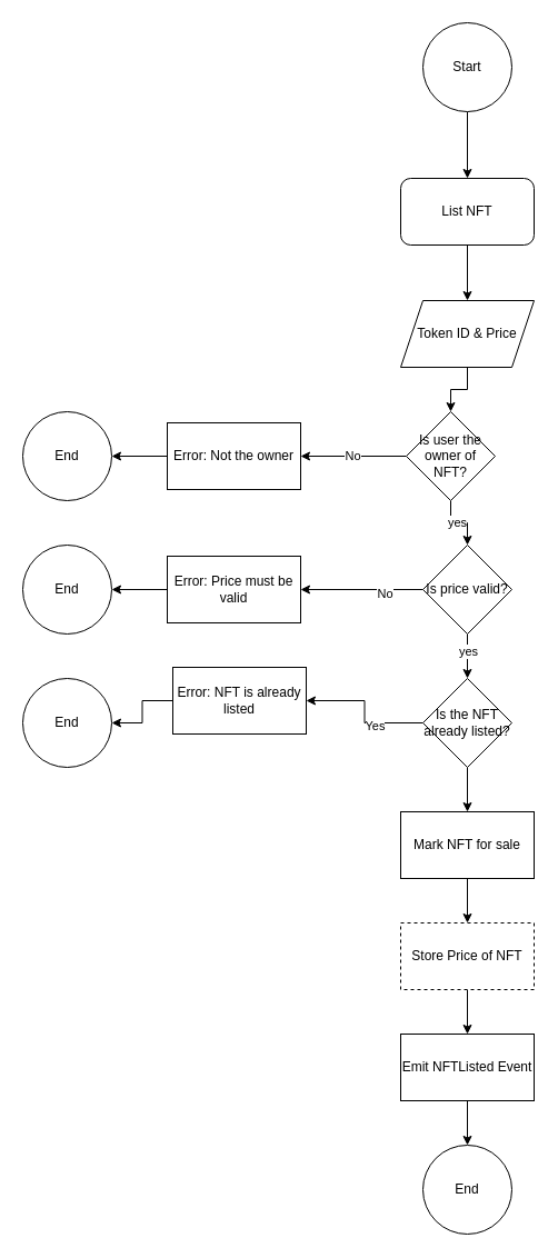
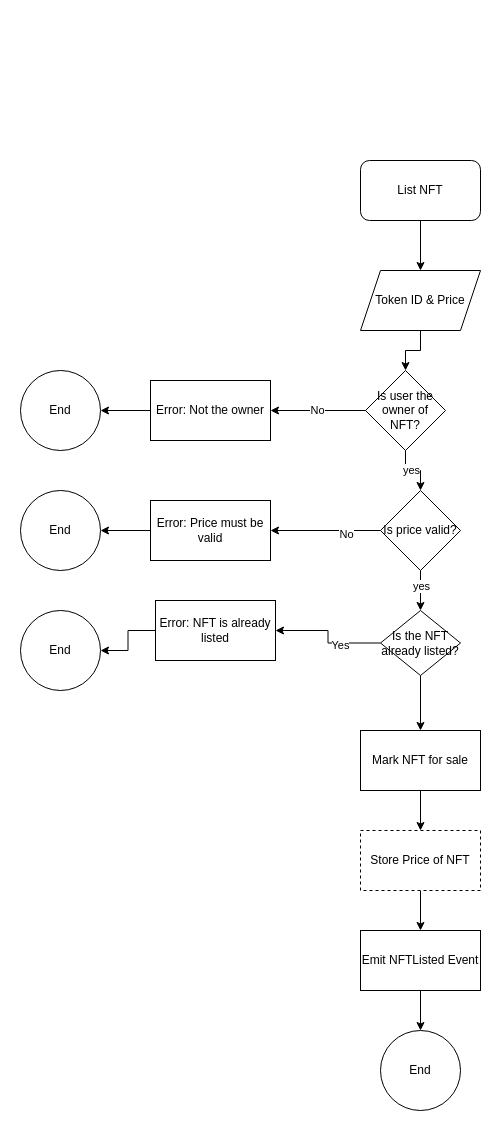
- <mxCell id="3" value="Start" style="ellipse;whiteSpace=wrap;html=1;aspect=fixed;" vertex="1" parent="1"><mxGeometry x="380" y="20" width="80" height="80" as="geometry" /></mxCell>
- <mxCell id="2" value="" style="edgeStyle=orthogonalEdgeStyle;rounded=0;orthogonalLoop=1;jettySize=auto;html=1;" edge="1" parent="1" source="3" target="5"><mxGeometry relative="1" as="geometry" /></mxCell>
- <mxCell id="26" value="Is the NFT already listed?" style="rhombus;whiteSpace=wrap;html=1;" vertex="1" parent="1"><mxGeometry x="380" y="610" width="80" height="80" as="geometry" /></mxCell>
+ <mxCell id="26" value="Is the NFT already listed?" style="rhombus;whiteSpace=wrap;html=1;" vertex="1" parent="1"><mxGeometry x="380" y="610" width="80" height="65" as="geometry" /></mxCell>
